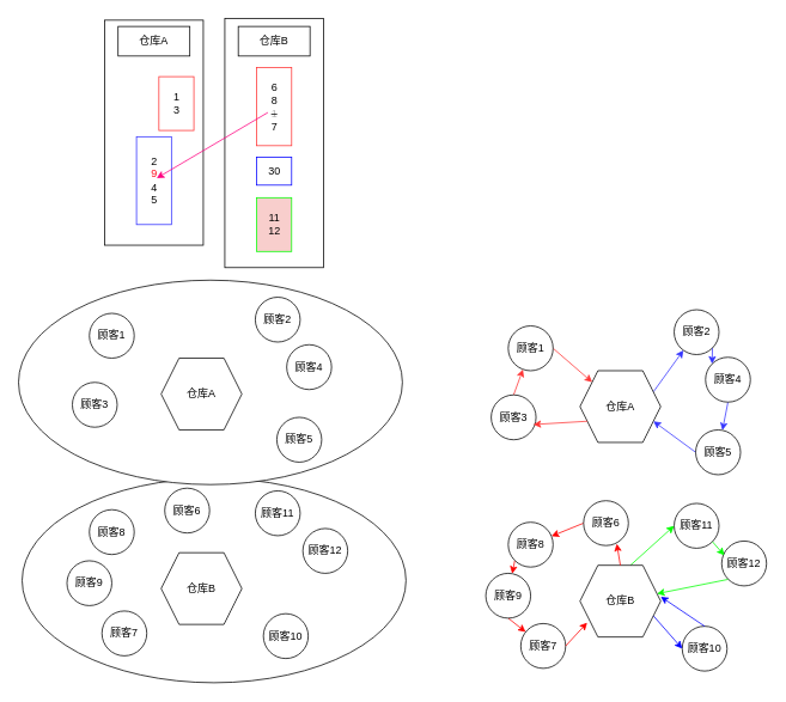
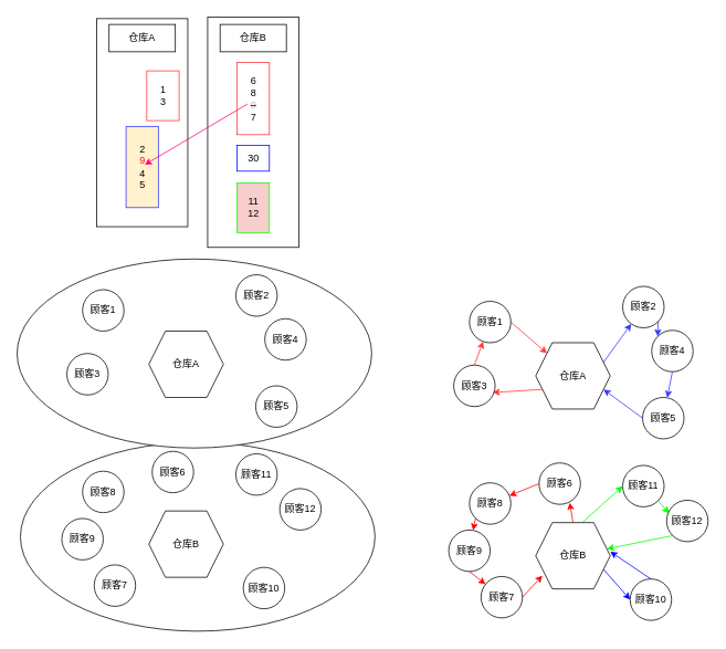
- <mxCell id="10" value="6&lt;div&gt;8&lt;/div&gt;&lt;div&gt;&lt;strike&gt;&lt;font color=&quot;#b3b3b3&quot;&gt;1&lt;/font&gt;&lt;/strike&gt;&lt;/div&gt;&lt;div&gt;7&lt;/div&gt;" style="rounded=0;whiteSpace=wrap;html=1;strokeColor=#FF3333;" vertex="1" parent="1"><mxGeometry x="285.5" y="75" width="39" height="87" as="geometry" /></mxCell>
+ <mxCell id="10" value="6&lt;div&gt;8&lt;/div&gt;&lt;div&gt;&lt;strike&gt;&lt;font color=&quot;#b3b3b3&quot;&gt;9&lt;/font&gt;&lt;/strike&gt;&lt;/div&gt;&lt;div&gt;7&lt;/div&gt;" style="rounded=0;whiteSpace=wrap;html=1;strokeColor=#FF3333;" vertex="1" parent="1"><mxGeometry x="285.5" y="75" width="39" height="87" as="geometry" /></mxCell>
- <mxCell id="9" value="2&lt;div&gt;&lt;font color=&quot;#ff0a1b&quot;&gt;9&lt;/font&gt;&lt;br&gt;&lt;div&gt;4&lt;/div&gt;&lt;div&gt;5&lt;/div&gt;&lt;/div&gt;" style="rounded=0;whiteSpace=wrap;html=1;strokeColor=#3333FF;" vertex="1" parent="1"><mxGeometry x="151.5" y="152" width="39" height="98" as="geometry" /></mxCell>
+ <mxCell id="9" value="2&lt;div&gt;&lt;font color=&quot;#ff0a1b&quot;&gt;9&lt;/font&gt;&lt;br&gt;&lt;div&gt;4&lt;/div&gt;&lt;div&gt;5&lt;/div&gt;&lt;/div&gt;" style="rounded=0;whiteSpace=wrap;html=1;strokeColor=#3333FF;fillColor=#fff2cc;" vertex="1" parent="1"><mxGeometry x="151.5" y="152" width="39" height="98" as="geometry" /></mxCell>
